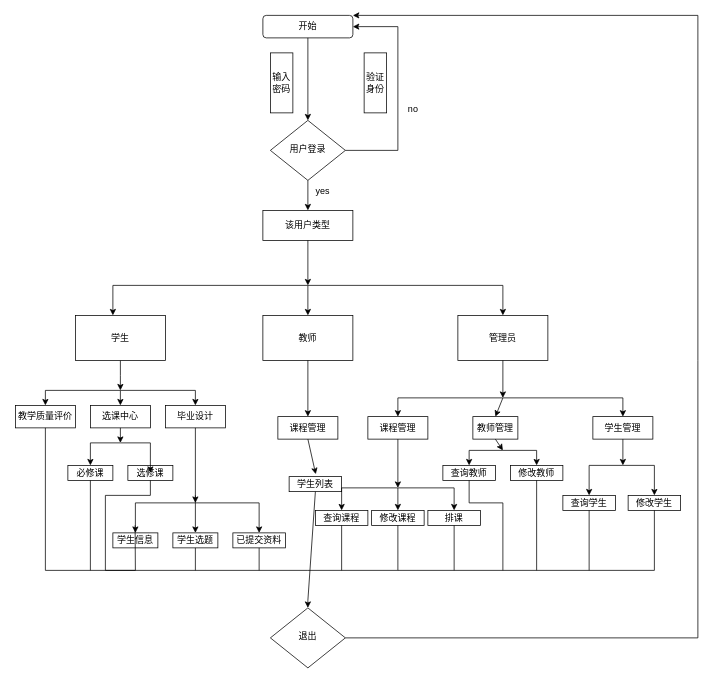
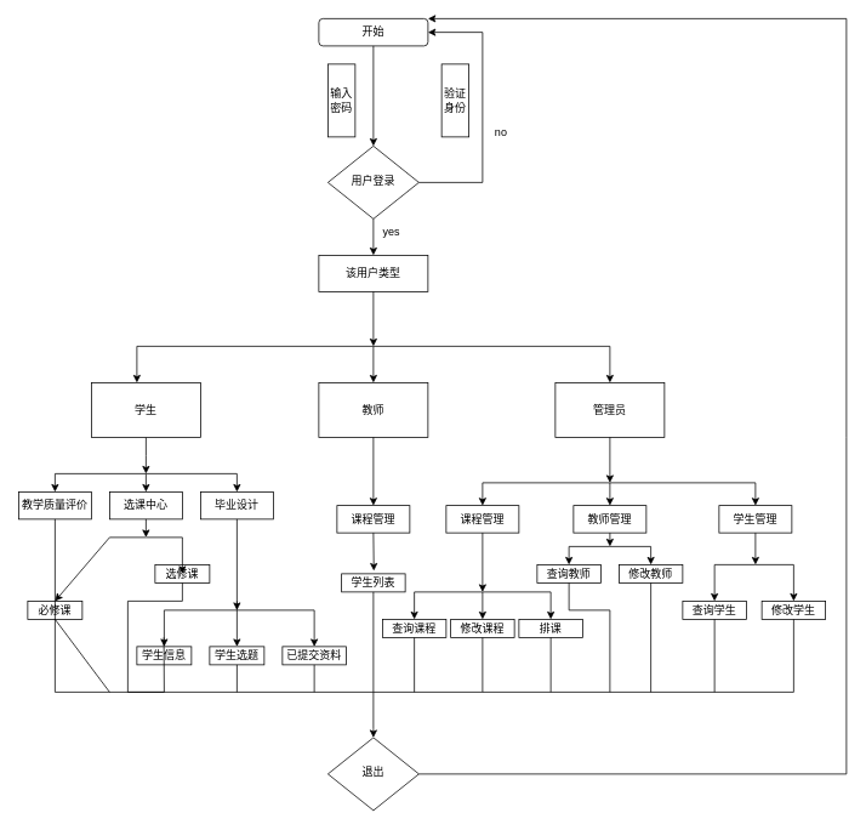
- <mxCell id="41" value="教师管理" style="rounded=0;whiteSpace=wrap;html=1;" parent="1" vertex="1"><mxGeometry x="630" y="555" width="60" height="30" as="geometry" /></mxCell>
+ <mxCell id="41" value="教师管理" style="rounded=0;whiteSpace=wrap;html=1;" parent="1" vertex="1"><mxGeometry x="630" y="555" width="80" height="30" as="geometry" /></mxCell>
- <mxCell id="26" value="必修课" style="rounded=0;whiteSpace=wrap;html=1;" parent="1" vertex="1"><mxGeometry x="90" y="620" width="60" height="20" as="geometry" /></mxCell>
+ <mxCell id="26" value="必修课" style="rounded=0;whiteSpace=wrap;html=1;" parent="1" vertex="1"><mxGeometry x="30" y="660" width="60" height="20" as="geometry" /></mxCell>
- <mxCell id="37" value="学生列表" style="rounded=0;whiteSpace=wrap;html=1;" parent="1" vertex="1"><mxGeometry x="385" y="635" width="70" height="20" as="geometry" /></mxCell>
+ <mxCell id="37" value="学生列表" style="rounded=0;whiteSpace=wrap;html=1;" parent="1" vertex="1"><mxGeometry x="375" y="630" width="70" height="20" as="geometry" /></mxCell>
